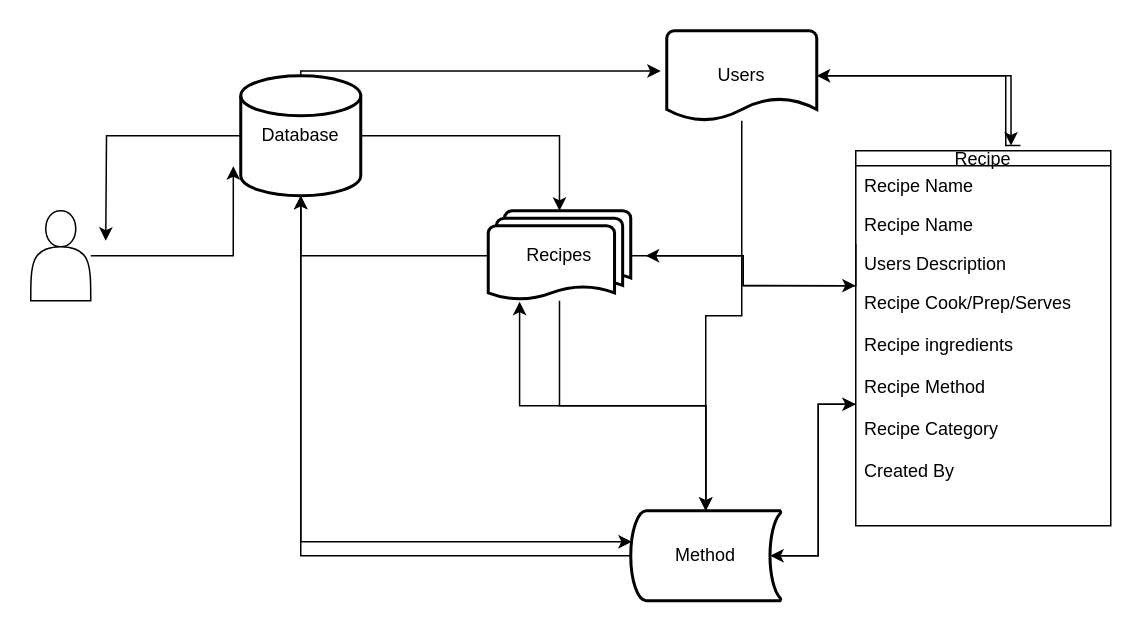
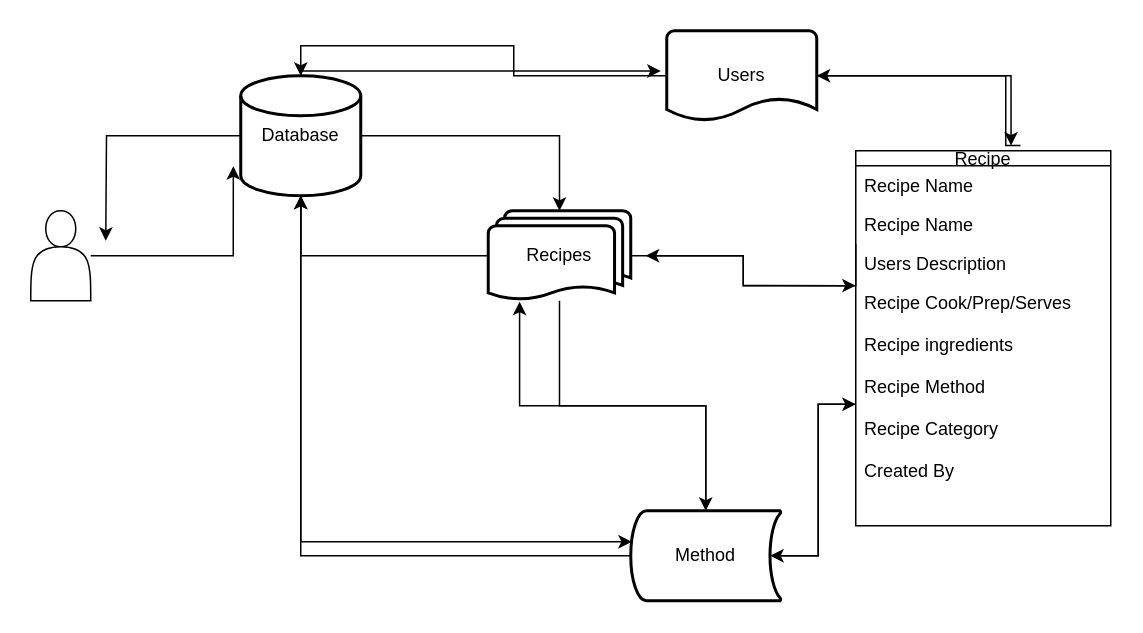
- <mxCell id="11" style="edgeStyle=orthogonalEdgeStyle;rounded=0;orthogonalLoop=1;jettySize=auto;html=1;" edge="1" parent="1" source="13" target="10"><mxGeometry relative="1" as="geometry" /></mxCell>
+ <mxCell id="11" style="edgeStyle=orthogonalEdgeStyle;rounded=0;orthogonalLoop=1;jettySize=auto;html=1;entryX=0.5;entryY=0;entryDx=0;entryDy=0;entryPerimeter=0;" edge="1" parent="1" source="13" target="6"><mxGeometry relative="1" as="geometry" /></mxCell>
